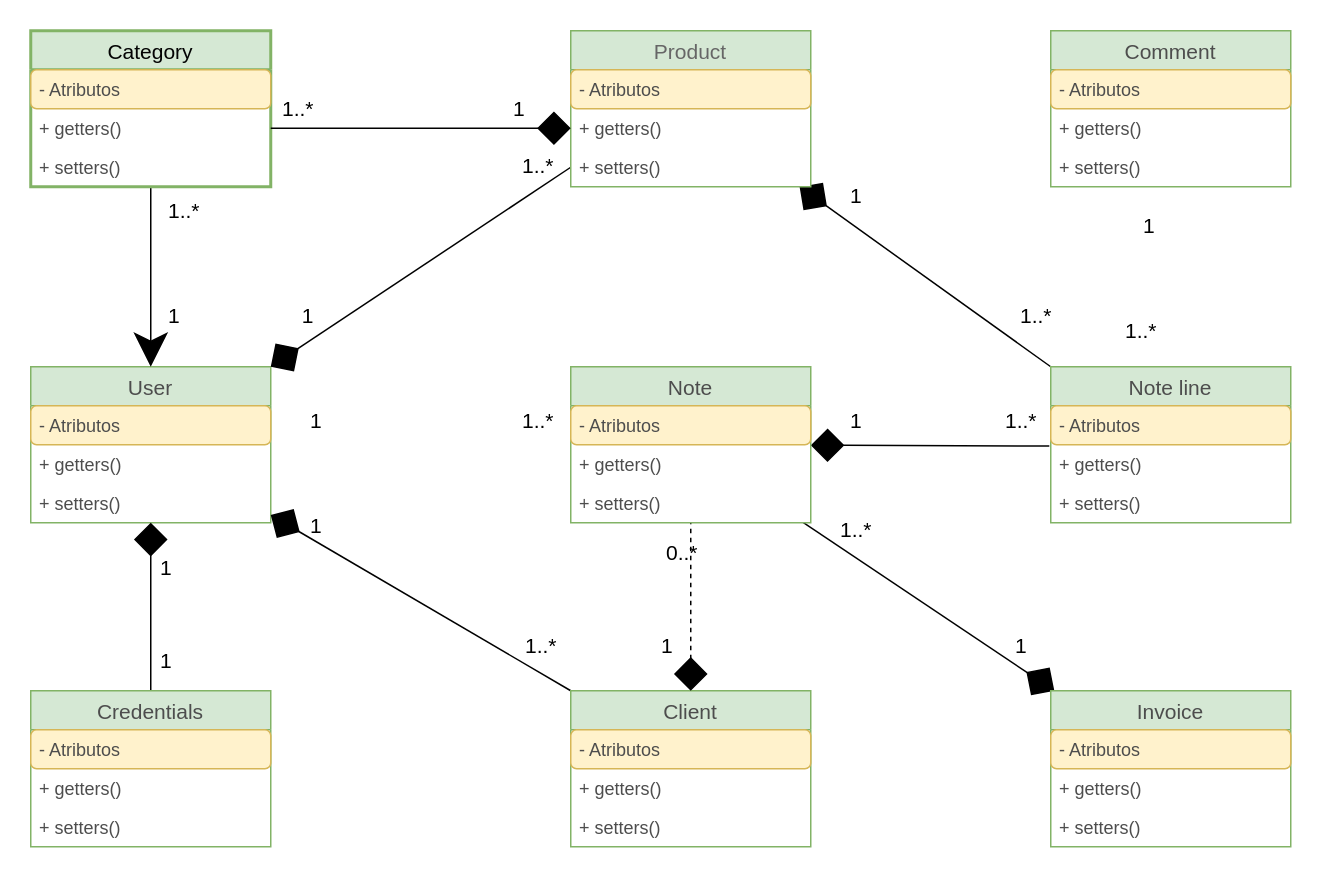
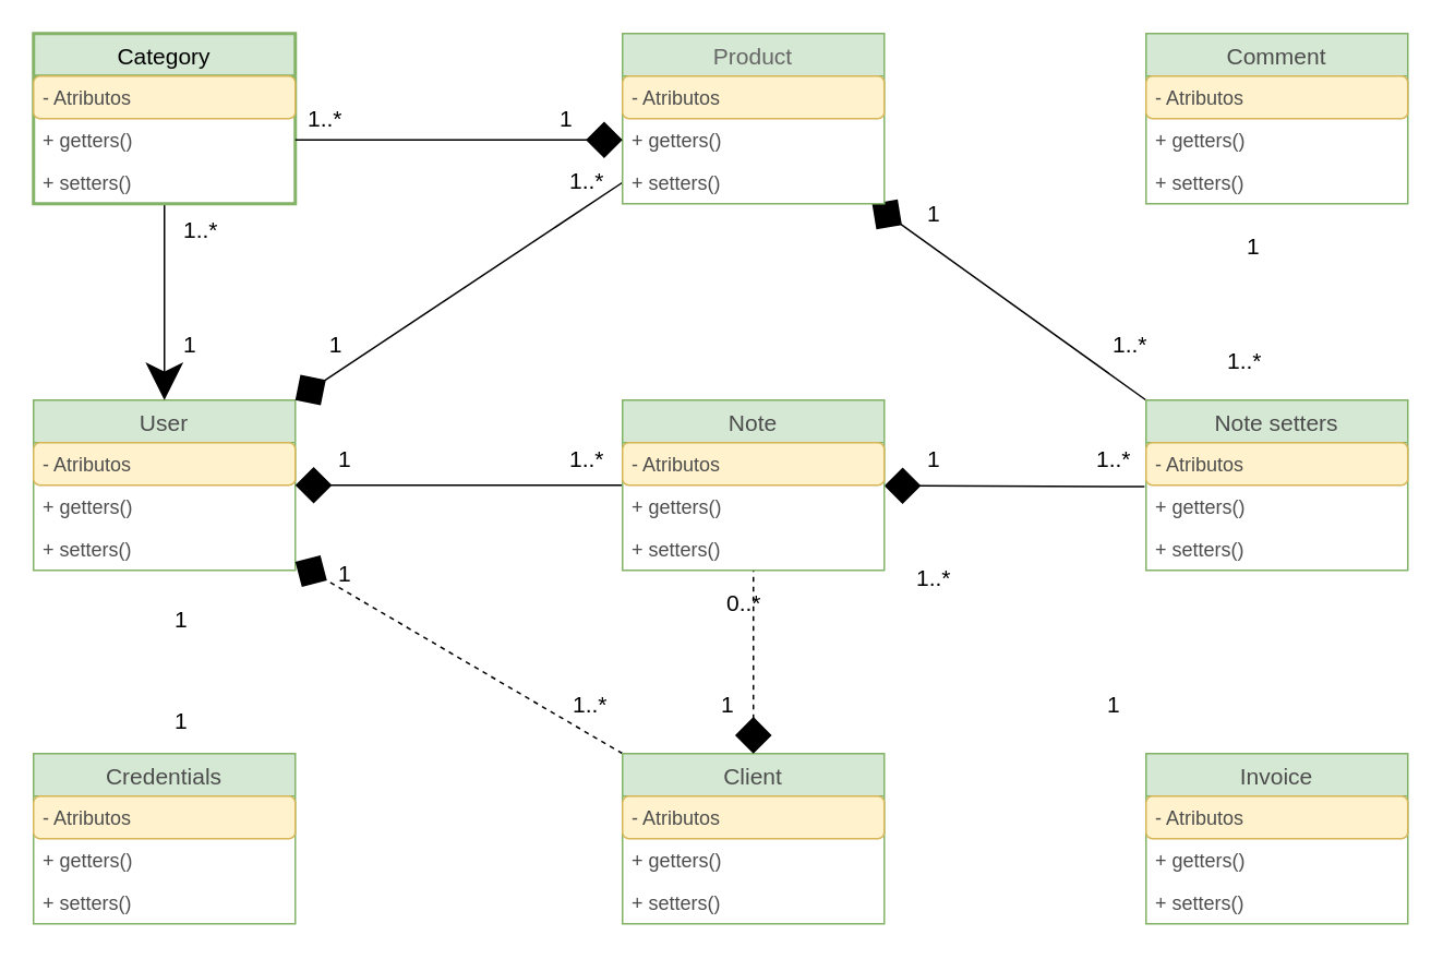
- <mxCell id="18" value="Note line" style="swimlane;fontStyle=0;childLayout=stackLayout;horizontal=1;startSize=26;fillColor=#d5e8d4;horizontalStack=0;resizeParent=1;resizeParentMax=0;resizeLast=0;collapsible=1;marginBottom=0;swimlaneFillColor=#ffffff;align=center;fontSize=14;rounded=0;strokeColor=#82b366;fontColor=#4D4D4D;" parent="1" vertex="1"><mxGeometry x="700" y="244" width="160" height="104" as="geometry"><mxRectangle x="260" y="110" width="60" height="26" as="alternateBounds" /></mxGeometry></mxCell>
+ <mxCell id="18" value="Note setters" style="swimlane;fontStyle=0;childLayout=stackLayout;horizontal=1;startSize=26;fillColor=#d5e8d4;horizontalStack=0;resizeParent=1;resizeParentMax=0;resizeLast=0;collapsible=1;marginBottom=0;swimlaneFillColor=#ffffff;align=center;fontSize=14;rounded=0;strokeColor=#82b366;fontColor=#4D4D4D;" parent="1" vertex="1"><mxGeometry x="700" y="244" width="160" height="104" as="geometry"><mxRectangle x="260" y="110" width="60" height="26" as="alternateBounds" /></mxGeometry></mxCell>
+ <mxCell id="27" style="edgeStyle=orthogonalEdgeStyle;rounded=0;orthogonalLoop=1;jettySize=auto;html=1;exitX=0;exitY=0.5;exitDx=0;exitDy=0;endArrow=diamond;endFill=1;endSize=20;strokeColor=#000000;" parent="1" source="30" target="2" edge="1"><mxGeometry relative="1" as="geometry" /></mxCell>
- <mxCell id="29" style="edgeStyle=none;rounded=0;orthogonalLoop=1;jettySize=auto;html=1;exitX=0;exitY=0;exitDx=0;exitDy=0;endArrow=diamond;endFill=1;endSize=20;strokeColor=#000000;fontSize=14;" parent="1" source="30" target="43" edge="1"><mxGeometry relative="1" as="geometry" /></mxCell>
- <mxCell id="11" style="edgeStyle=none;rounded=0;orthogonalLoop=1;jettySize=auto;html=1;exitX=0;exitY=0;exitDx=0;exitDy=0;endArrow=diamond;endFill=1;endSize=20;strokeColor=#000000;" parent="1" source="12" target="2" edge="1"><mxGeometry relative="1" as="geometry" /></mxCell>
+ <mxCell id="11" style="edgeStyle=none;rounded=0;orthogonalLoop=1;jettySize=auto;html=1;exitX=0;exitY=0;exitDx=0;exitDy=0;endArrow=diamond;endFill=1;endSize=20;strokeColor=#000000;dashed=1;" parent="1" source="12" target="2" edge="1"><mxGeometry relative="1" as="geometry" /></mxCell>
- <mxCell id="6" style="edgeStyle=none;rounded=0;orthogonalLoop=1;jettySize=auto;html=1;exitX=0.5;exitY=0;exitDx=0;exitDy=0;endArrow=diamond;endFill=1;endSize=20;strokeColor=#000000;" parent="1" source="7" target="2" edge="1"><mxGeometry relative="1" as="geometry" /></mxCell>
